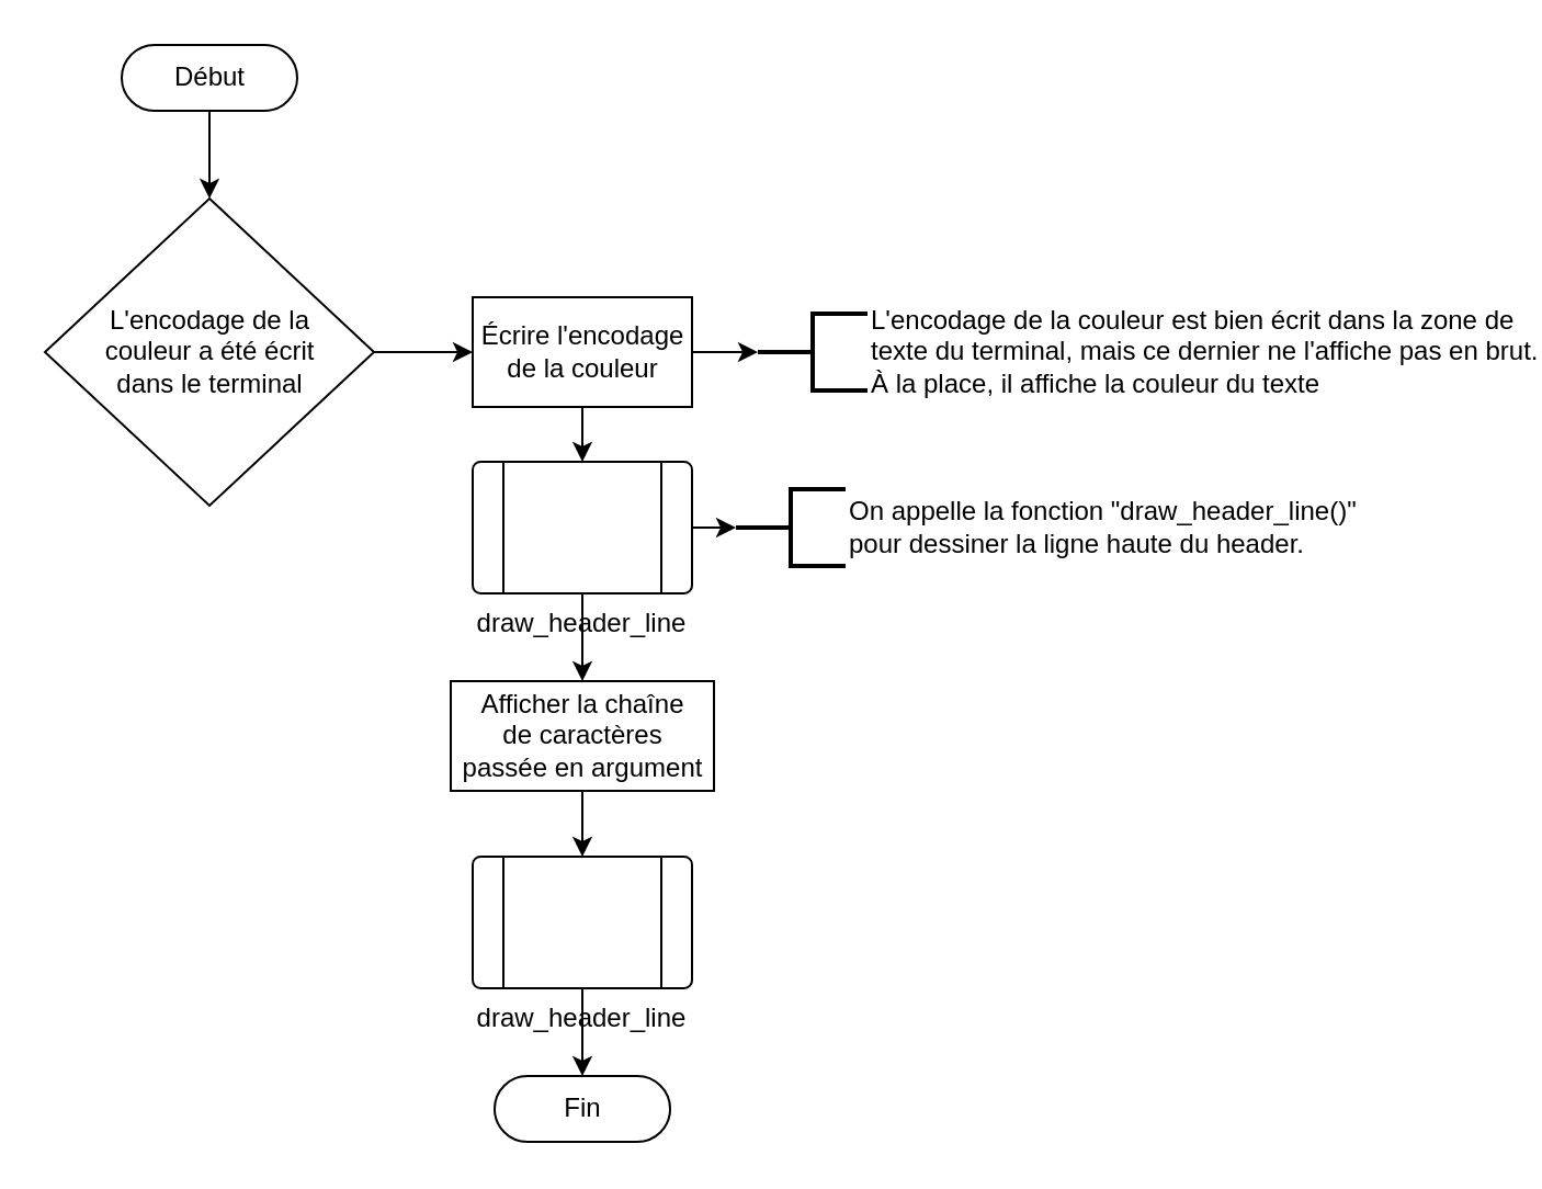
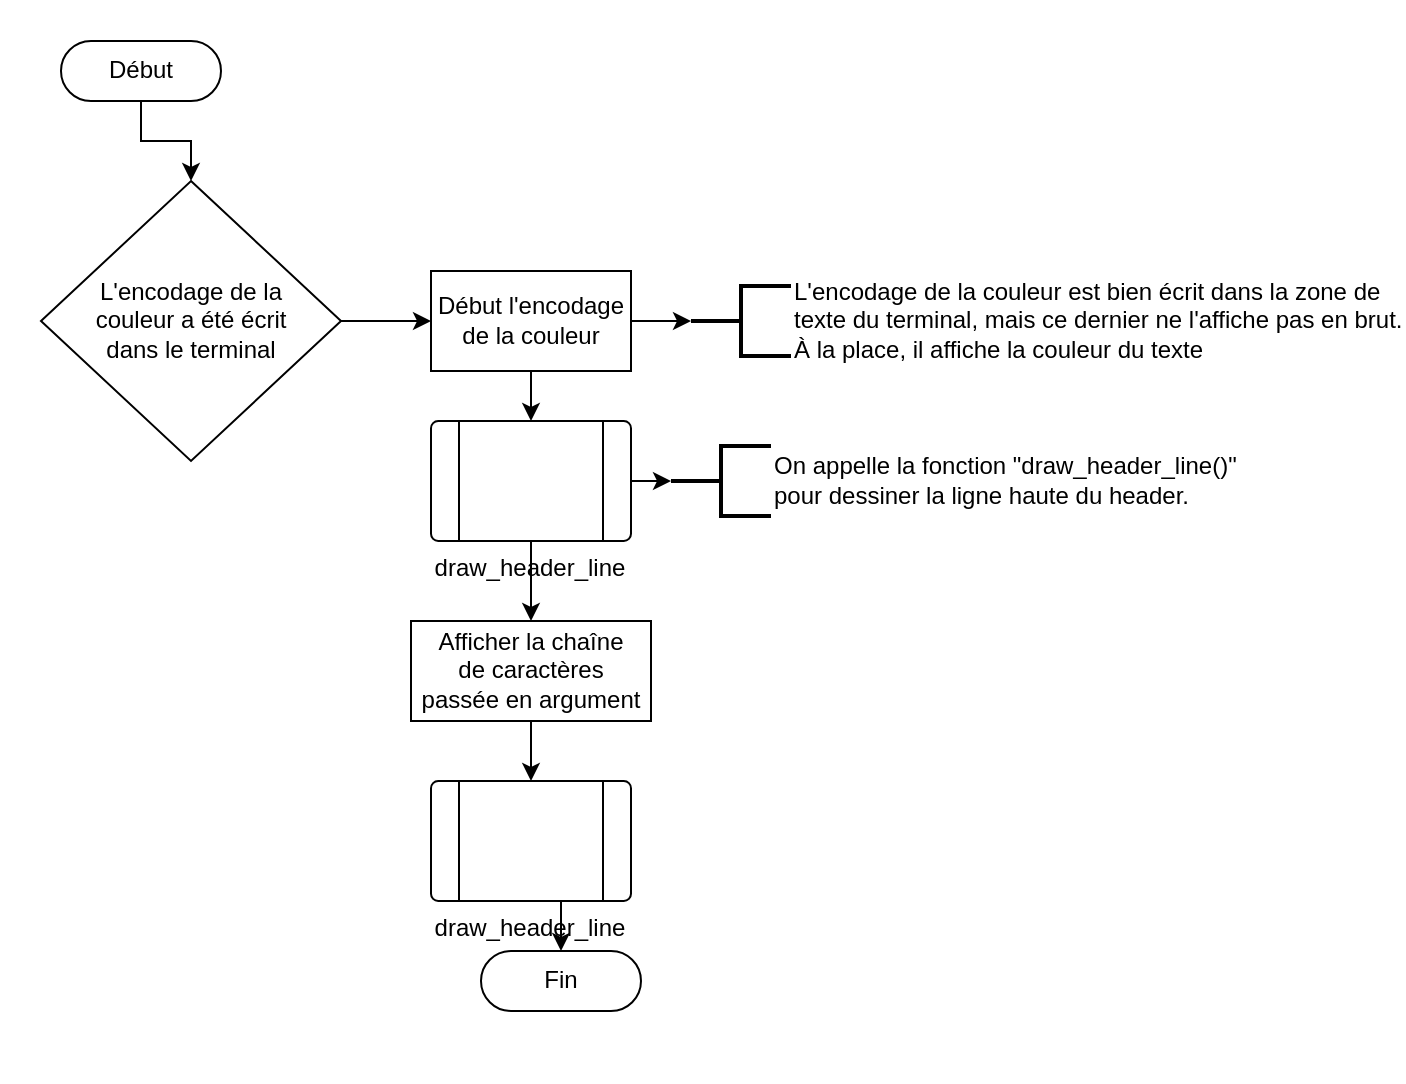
- <mxCell id="3" value="Début" style="html=1;dashed=0;whitespace=wrap;shape=mxgraph.dfd.start" vertex="1" parent="1"><mxGeometry x="55" y="20" width="80" height="30" as="geometry" /></mxCell>
+ <mxCell id="3" value="Début" style="html=1;dashed=0;whitespace=wrap;shape=mxgraph.dfd.start" vertex="1" parent="1"><mxGeometry x="30" y="20" width="80" height="30" as="geometry" /></mxCell>
- <mxCell id="8" value="Écrire l'encodage&lt;br&gt;de la couleur" style="html=1;dashed=0;whitespace=wrap;" vertex="1" parent="1"><mxGeometry x="215" y="135" width="100" height="50" as="geometry" /></mxCell>
+ <mxCell id="8" value="Début l'encodage&lt;br&gt;de la couleur" style="html=1;dashed=0;whitespace=wrap;" vertex="1" parent="1"><mxGeometry x="215" y="135" width="100" height="50" as="geometry" /></mxCell>
- <mxCell id="18" value="Fin" style="html=1;dashed=0;whitespace=wrap;shape=mxgraph.dfd.start" vertex="1" parent="1"><mxGeometry x="225" y="490" width="80" height="30" as="geometry" /></mxCell>
+ <mxCell id="18" value="Fin" style="html=1;dashed=0;whitespace=wrap;shape=mxgraph.dfd.start" vertex="1" parent="1"><mxGeometry x="240" y="475" width="80" height="30" as="geometry" /></mxCell>
